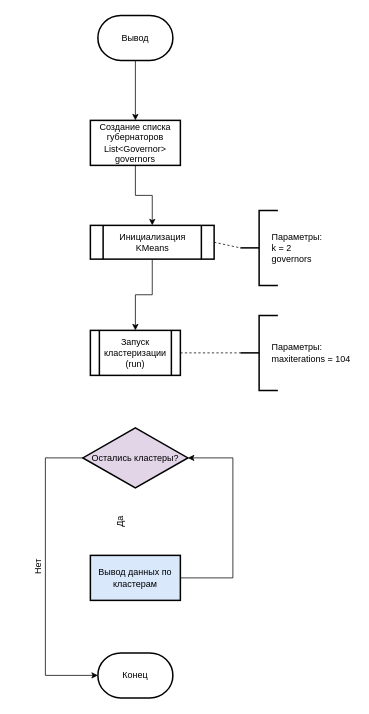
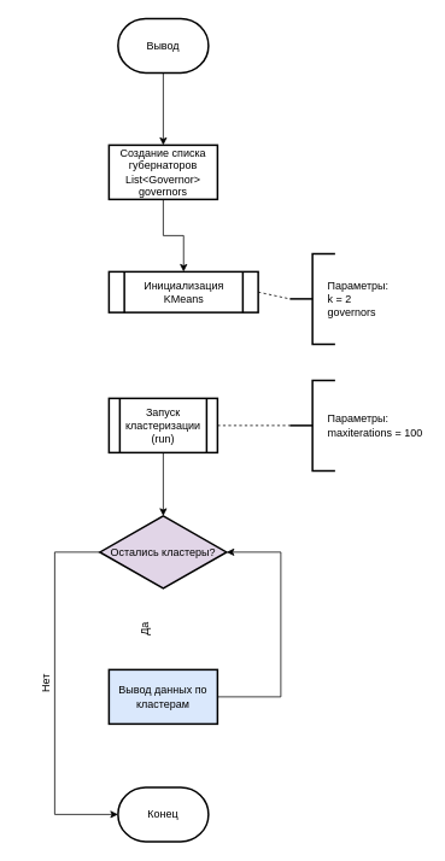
- <mxCell id="6" value="" style="edgeStyle=orthogonalEdgeStyle;rounded=0;orthogonalLoop=1;jettySize=auto;html=1;" edge="1" parent="1" source="7" target="12"><mxGeometry relative="1" as="geometry" /></mxCell>
- <mxCell id="15" value="Параметры:&lt;div&gt;maxiterations = 104&lt;/div&gt;" style="text;html=1;align=left;verticalAlign=middle;whiteSpace=wrap;rounded=0;" vertex="1" parent="1"><mxGeometry x="360" y="455" width="110" height="30" as="geometry" /></mxCell>
+ <mxCell id="15" value="Параметры:&lt;div&gt;maxiterations = 100&lt;/div&gt;" style="text;html=1;align=left;verticalAlign=middle;whiteSpace=wrap;rounded=0;" vertex="1" parent="1"><mxGeometry x="360" y="455" width="110" height="30" as="geometry" /></mxCell>
+ <mxCell id="11" value="" style="edgeStyle=orthogonalEdgeStyle;rounded=0;orthogonalLoop=1;jettySize=auto;html=1;" edge="1" parent="1" source="12" target="16"><mxGeometry relative="1" as="geometry" /></mxCell>
